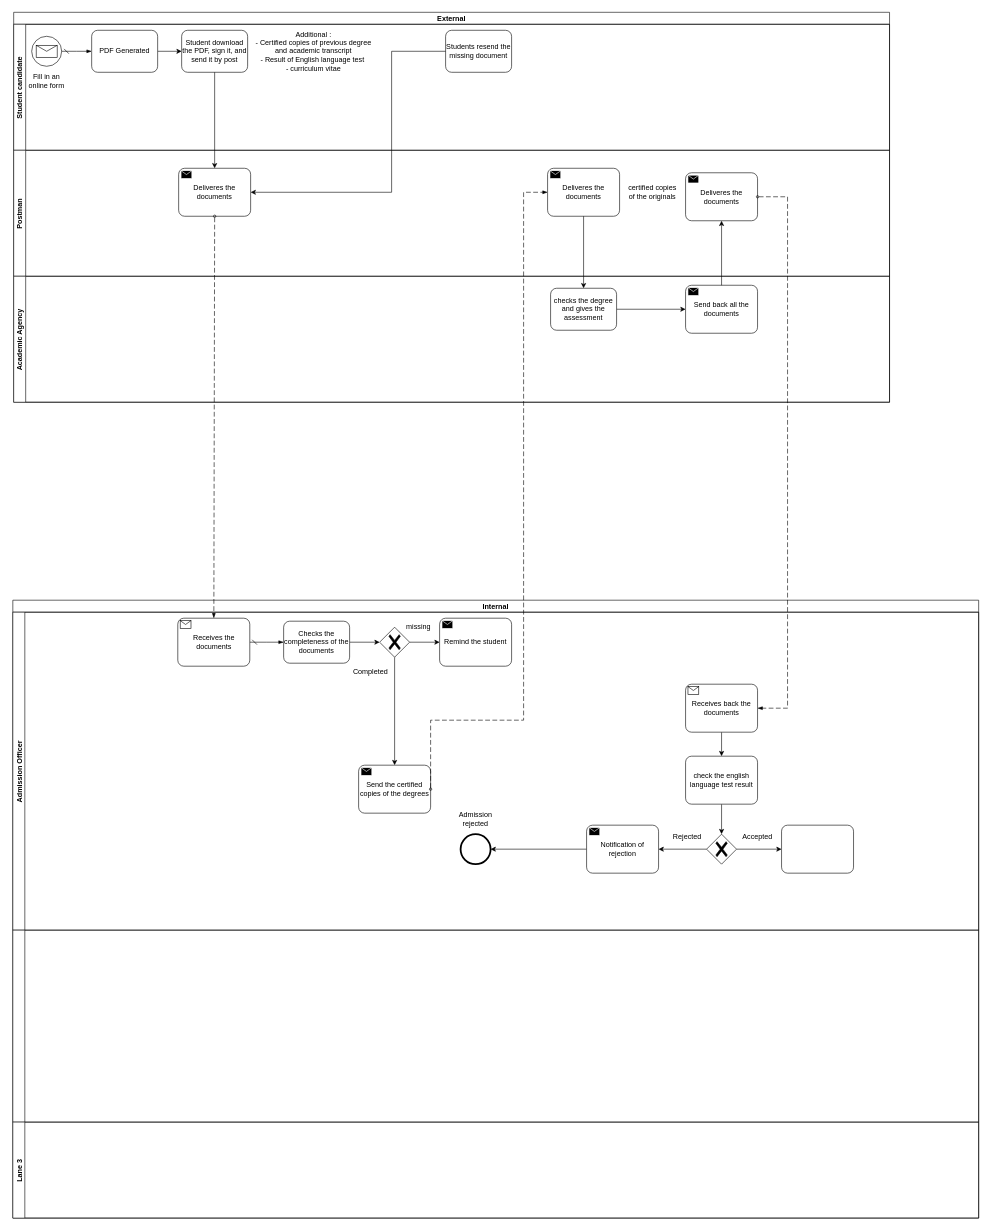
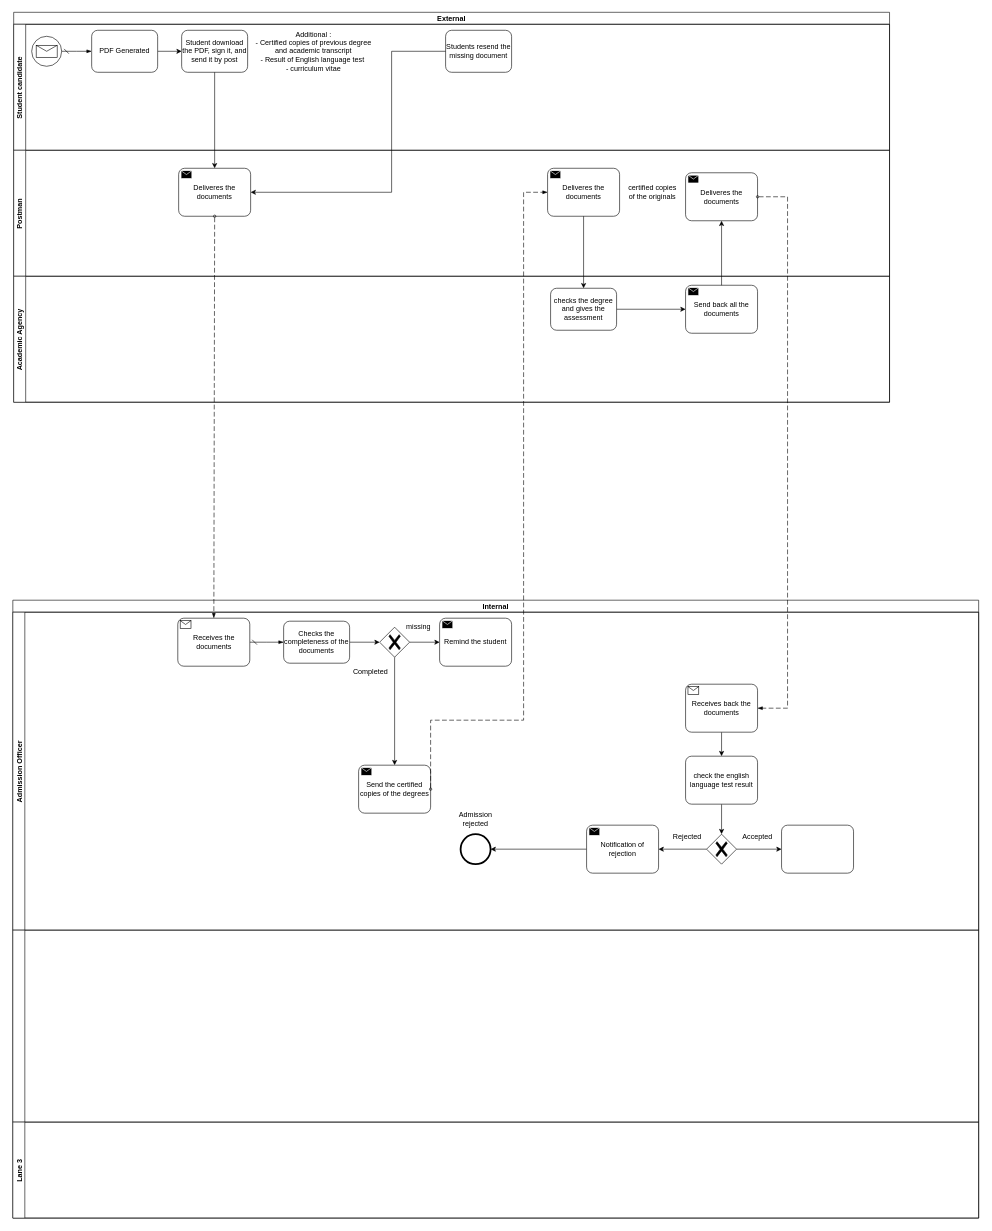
- <mxCell id="5" value="Fill in an online form" style="text;html=1;strokeColor=none;fillColor=none;align=center;verticalAlign=middle;whiteSpace=wrap;rounded=0;" parent="3" vertex="1"><mxGeometry x="20" y="80" width="70" height="30" as="geometry" /></mxCell>
